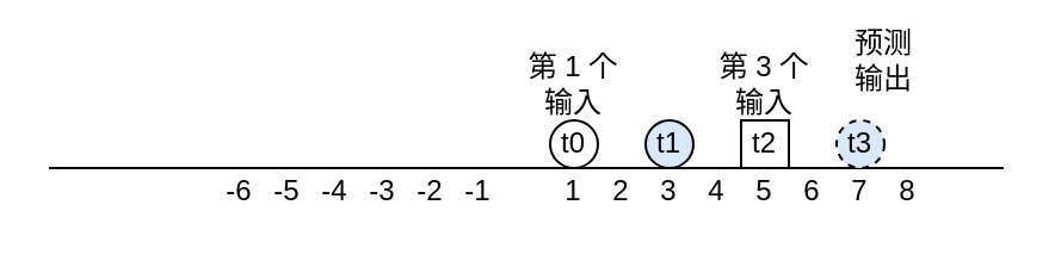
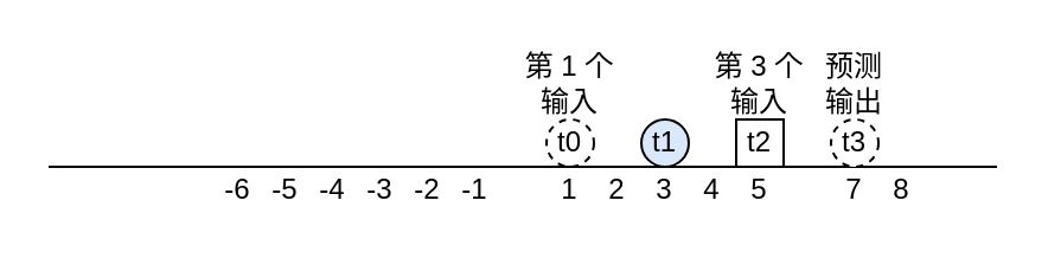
- <mxCell id="23" value="预测&lt;br&gt;输出" style="text;html=1;strokeColor=none;fillColor=none;align=center;verticalAlign=middle;whiteSpace=wrap;rounded=0;dashed=1;" vertex="1" parent="1"><mxGeometry x="350" y="10" width="40" height="30" as="geometry" /></mxCell>
+ <mxCell id="23" value="预测&lt;br&gt;输出" style="text;html=1;strokeColor=none;fillColor=none;align=center;verticalAlign=middle;whiteSpace=wrap;rounded=0;dashed=1;" vertex="1" parent="1"><mxGeometry x="340" y="20" width="40" height="30" as="geometry" /></mxCell>
- <mxCell id="2" value="t0" style="ellipse;whiteSpace=wrap;html=1;aspect=fixed;" vertex="1" parent="1"><mxGeometry x="230" y="50" width="20" height="20" as="geometry" /></mxCell>
+ <mxCell id="2" value="t0" style="ellipse;whiteSpace=wrap;html=1;aspect=fixed;dashed=1;" vertex="1" parent="1"><mxGeometry x="230" y="50" width="20" height="20" as="geometry" /></mxCell>
- <mxCell id="20" value="t3" style="ellipse;whiteSpace=wrap;html=1;aspect=fixed;dashed=1;fillColor=#dae8fc;" vertex="1" parent="1"><mxGeometry x="350" y="50" width="20" height="20" as="geometry" /></mxCell>
+ <mxCell id="20" value="t3" style="ellipse;whiteSpace=wrap;html=1;aspect=fixed;dashed=1;" vertex="1" parent="1"><mxGeometry x="350" y="50" width="20" height="20" as="geometry" /></mxCell>
- <mxCell id="9" value="6" style="text;html=1;strokeColor=none;fillColor=none;align=center;verticalAlign=middle;whiteSpace=wrap;rounded=0;" vertex="1" parent="1"><mxGeometry x="330" y="70" width="20" height="20" as="geometry" /></mxCell>
